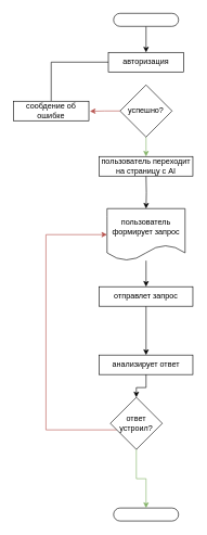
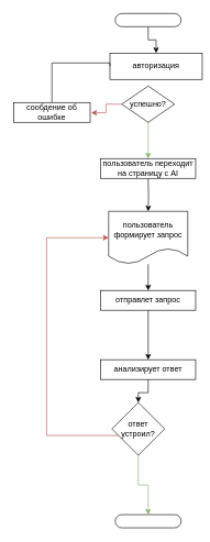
- <mxCell id="5" value="авторизация" style="rounded=0;whiteSpace=wrap;html=1;" vertex="1" parent="1"><mxGeometry x="166" y="80" width="116" height="30" as="geometry" /></mxCell>
+ <mxCell id="5" value="авторизация" style="rounded=0;whiteSpace=wrap;html=1;" vertex="1" parent="1"><mxGeometry x="166" y="80" width="140" height="40" as="geometry" /></mxCell>
- <mxCell id="8" value="успешно?" style="rhombus;whiteSpace=wrap;html=1;" vertex="1" parent="1"><mxGeometry x="184" y="130" width="80" height="80" as="geometry" /></mxCell>
+ <mxCell id="8" value="успешно?" style="rhombus;whiteSpace=wrap;html=1;" vertex="1" parent="1"><mxGeometry x="184" y="130" width="80" height="55" as="geometry" /></mxCell>
